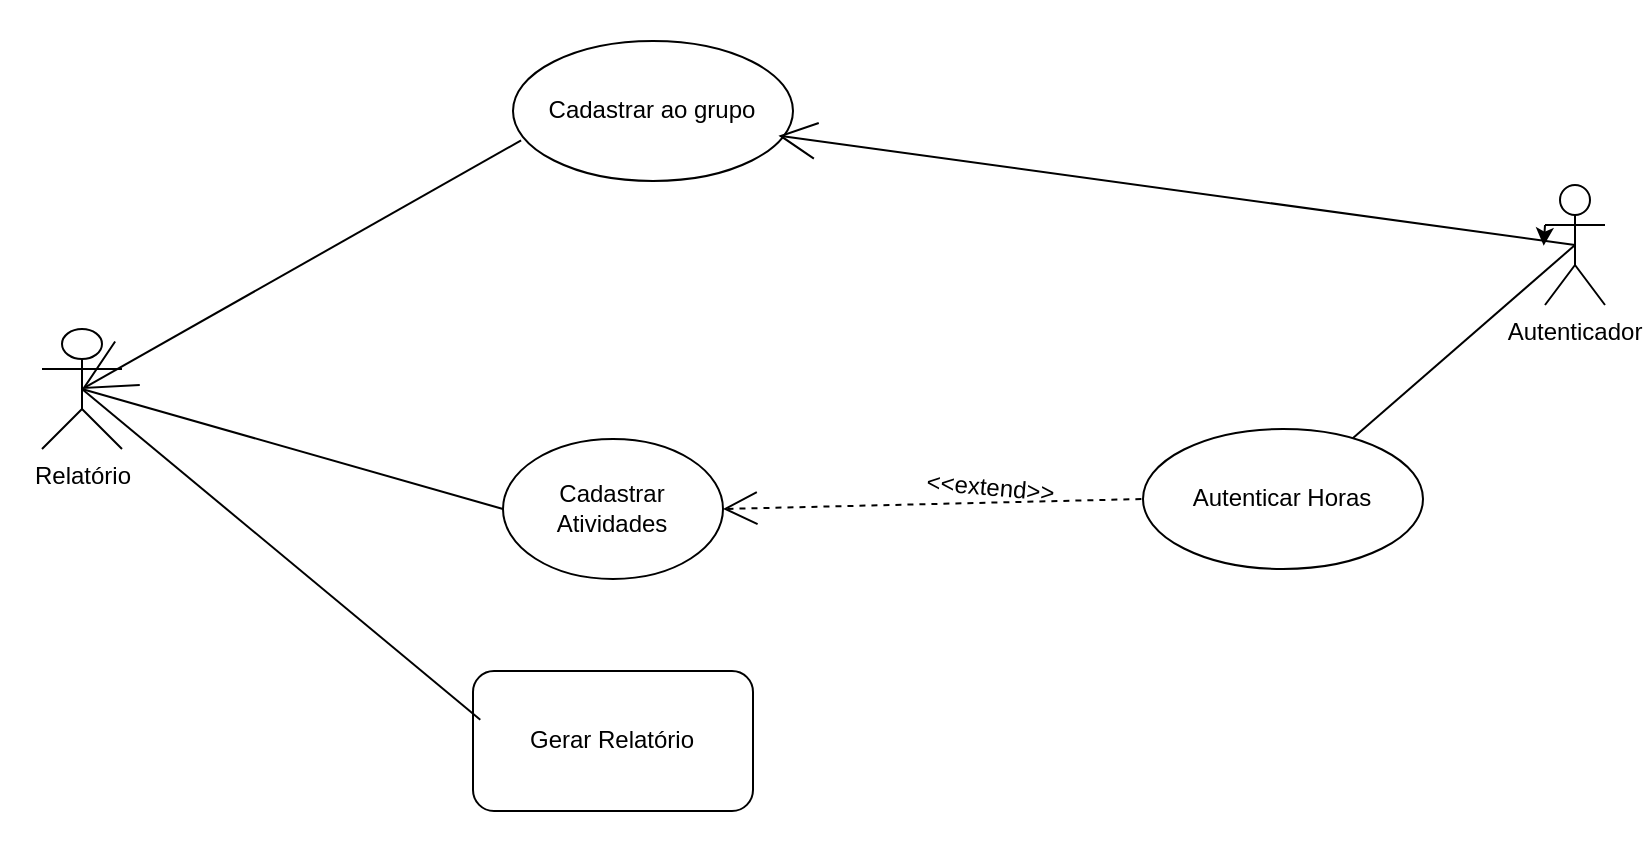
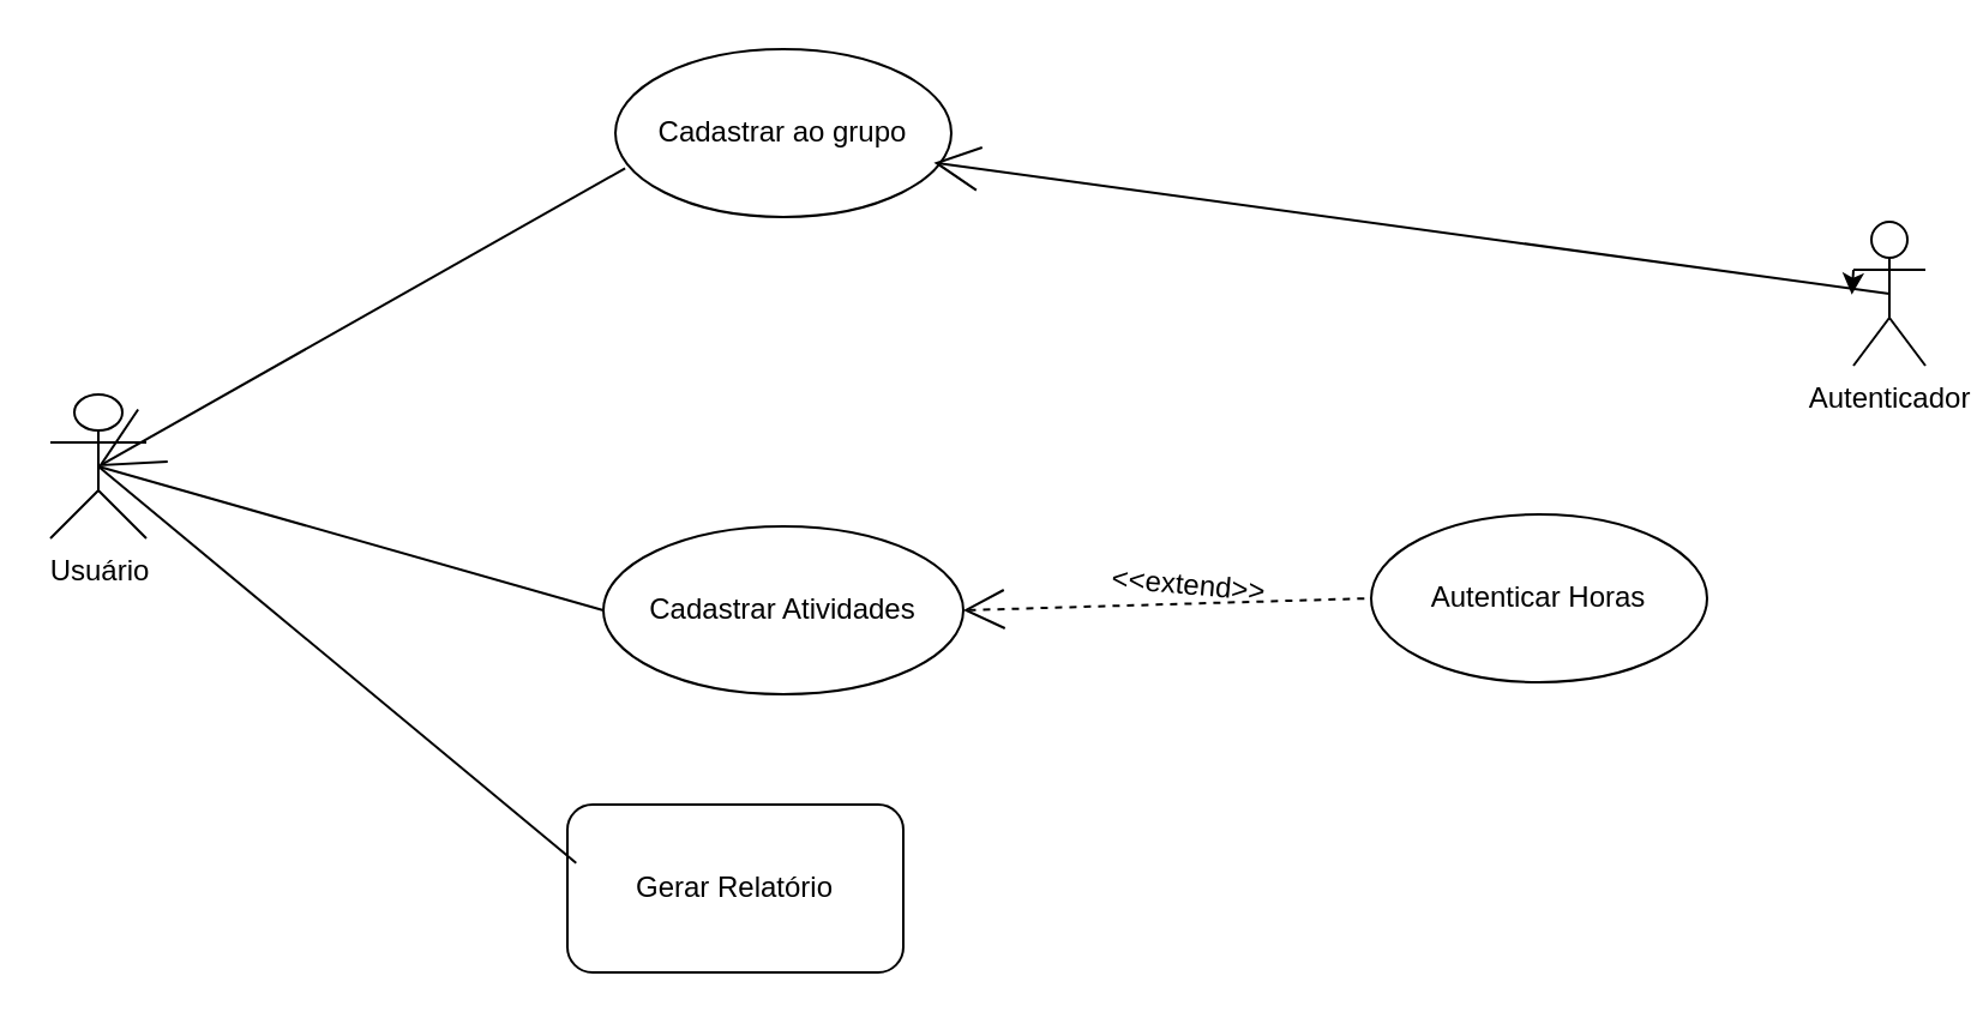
- <mxCell id="9" value="" style="endArrow=none;endFill=0;endSize=24;html=1;entryX=0.5;entryY=0.5;entryDx=0;entryDy=0;entryPerimeter=0;" parent="1" source="6" edge="1" target="4"><mxGeometry as="geometry" width="160" relative="1"><mxPoint as="sourcePoint" x="536" y="360" /><mxPoint as="targetPoint" x="696" y="360" /></mxGeometry></mxCell>
- <mxCell id="2" value="Relatório&lt;br&gt;" style="shape=umlActor;verticalLabelPosition=bottom;labelBackgroundColor=#ffffff;verticalAlign=top;html=1;" parent="1" vertex="1"><mxGeometry as="geometry" x="20.5" y="164" width="40" height="60" /></mxCell>
+ <mxCell id="2" value="Usuário&lt;br&gt;" style="shape=umlActor;verticalLabelPosition=bottom;labelBackgroundColor=#ffffff;verticalAlign=top;html=1;" parent="1" vertex="1"><mxGeometry as="geometry" x="20.5" y="164" width="40" height="60" /></mxCell>
- <mxCell id="5" value="Cadastrar Atividades" style="ellipse;whiteSpace=wrap;html=1;" parent="1" vertex="1"><mxGeometry x="251" y="219" as="geometry" width="110" height="70" /></mxCell>
+ <mxCell id="5" value="Cadastrar Atividades" style="ellipse;whiteSpace=wrap;html=1;" parent="1" vertex="1"><mxGeometry as="geometry" x="251" y="219" width="150" height="70" /></mxCell>
